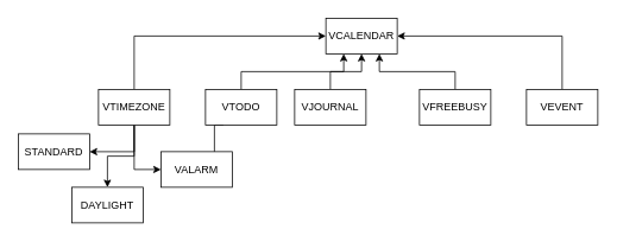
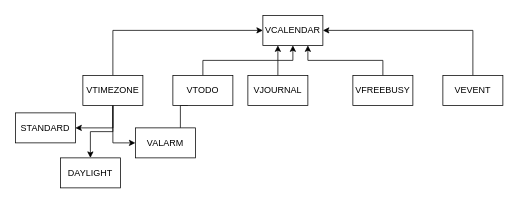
- <mxCell id="2" value="VCALENDAR" style="rounded=0;whiteSpace=wrap;html=1;" vertex="1" parent="1"><mxGeometry x="365" y="20" width="80" height="40" as="geometry" /></mxCell>
+ <mxCell id="2" value="VCALENDAR" style="rounded=0;whiteSpace=wrap;html=1;" vertex="1" parent="1"><mxGeometry x="350" y="20" width="80" height="40" as="geometry" /></mxCell>
